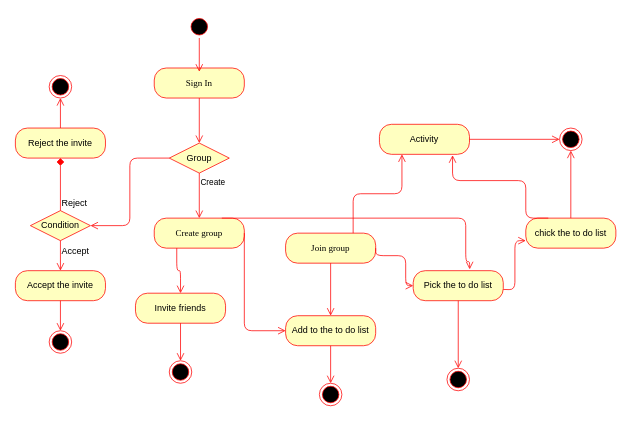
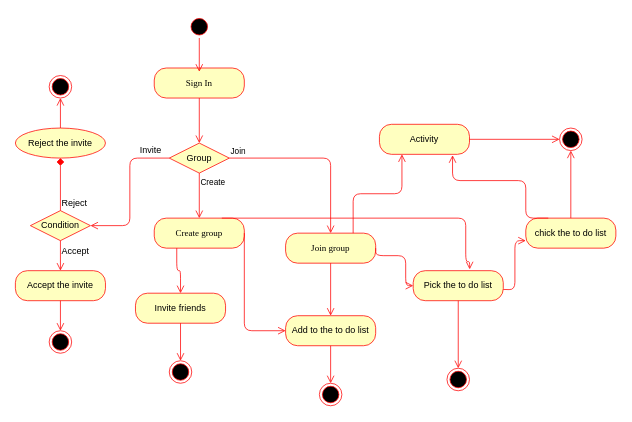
- <mxCell id="35" value="Reject the invite" style="rounded=1;whiteSpace=wrap;html=1;arcSize=40;fontColor=#000000;fillColor=#ffffc0;strokeColor=#ff0000;" vertex="1" parent="1"><mxGeometry x="20" y="170" width="120" height="40" as="geometry" /></mxCell>
+ <mxCell id="35" value="Reject the invite" style="ellipse;whiteSpace=wrap;html=1;arcSize=40;fontColor=#000000;fillColor=#ffffc0;strokeColor=#ff0000;" vertex="1" parent="1"><mxGeometry x="20" y="170" width="120" height="40" as="geometry" /></mxCell>
+ <mxCell id="30" value="Invite" style="text;html=1;align=center;verticalAlign=middle;resizable=0;points=[];autosize=1;" vertex="1" parent="1"><mxGeometry x="180" y="190" width="40" height="20" as="geometry" /></mxCell>
+ <mxCell id="7" value="Join&amp;nbsp;" style="edgeStyle=orthogonalEdgeStyle;html=1;align=left;verticalAlign=bottom;endArrow=open;endSize=8;strokeColor=#ff0000;entryX=0.5;entryY=0;entryDx=0;entryDy=0;" parent="1" source="6" target="11" edge="1"><mxGeometry x="-1" relative="1" as="geometry"><mxPoint x="480" y="270" as="targetPoint" /></mxGeometry></mxCell>
